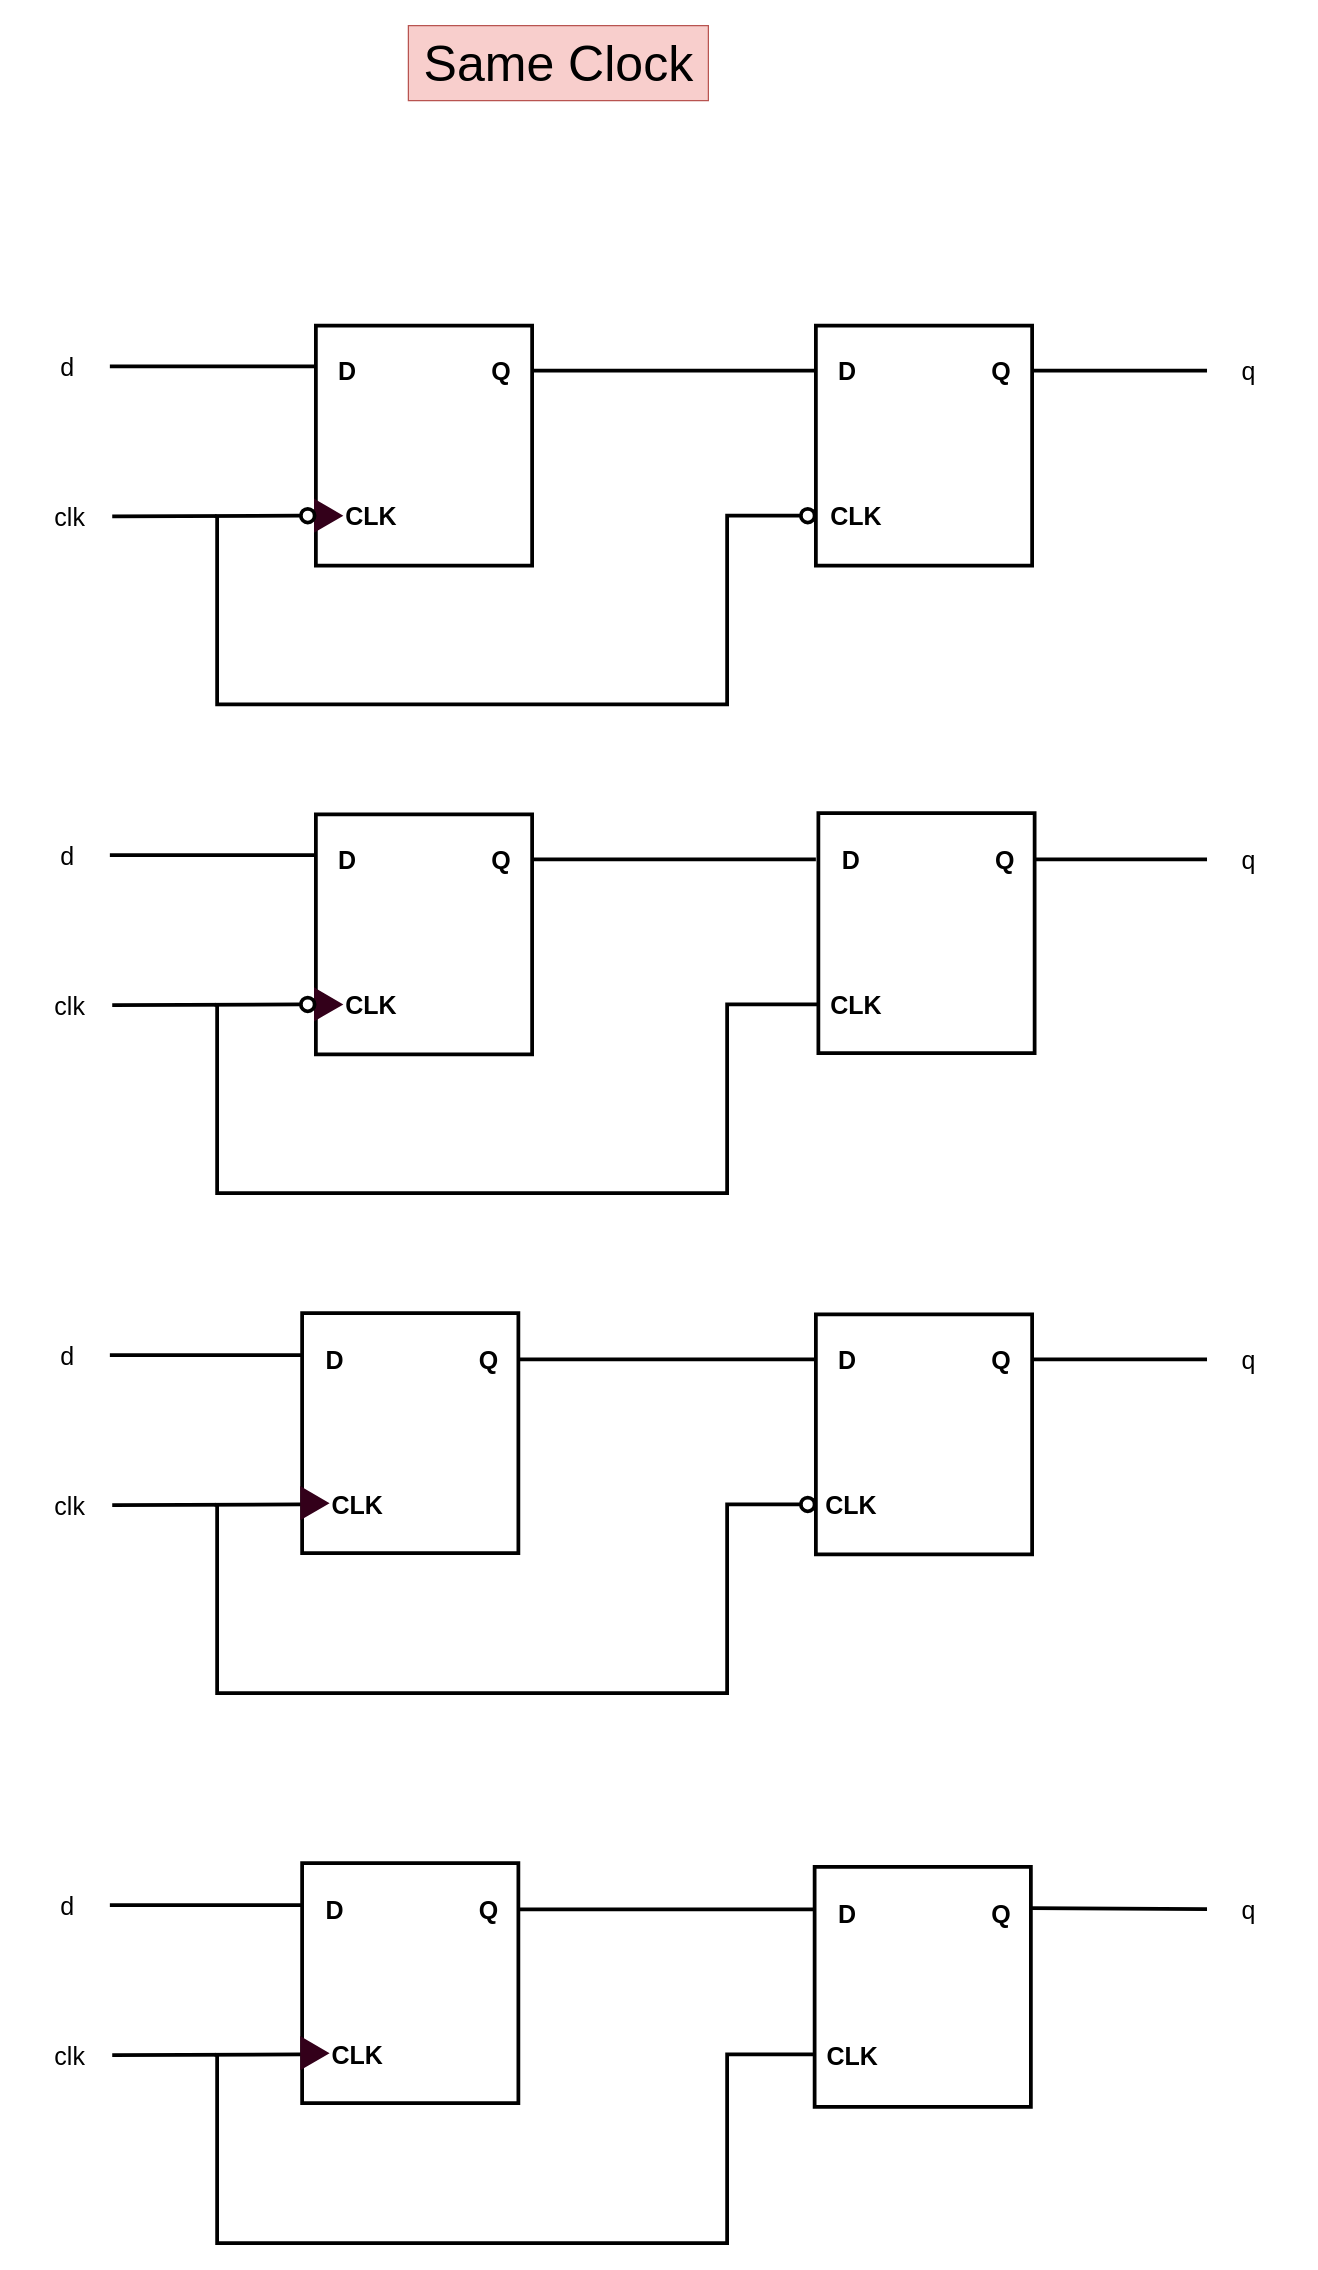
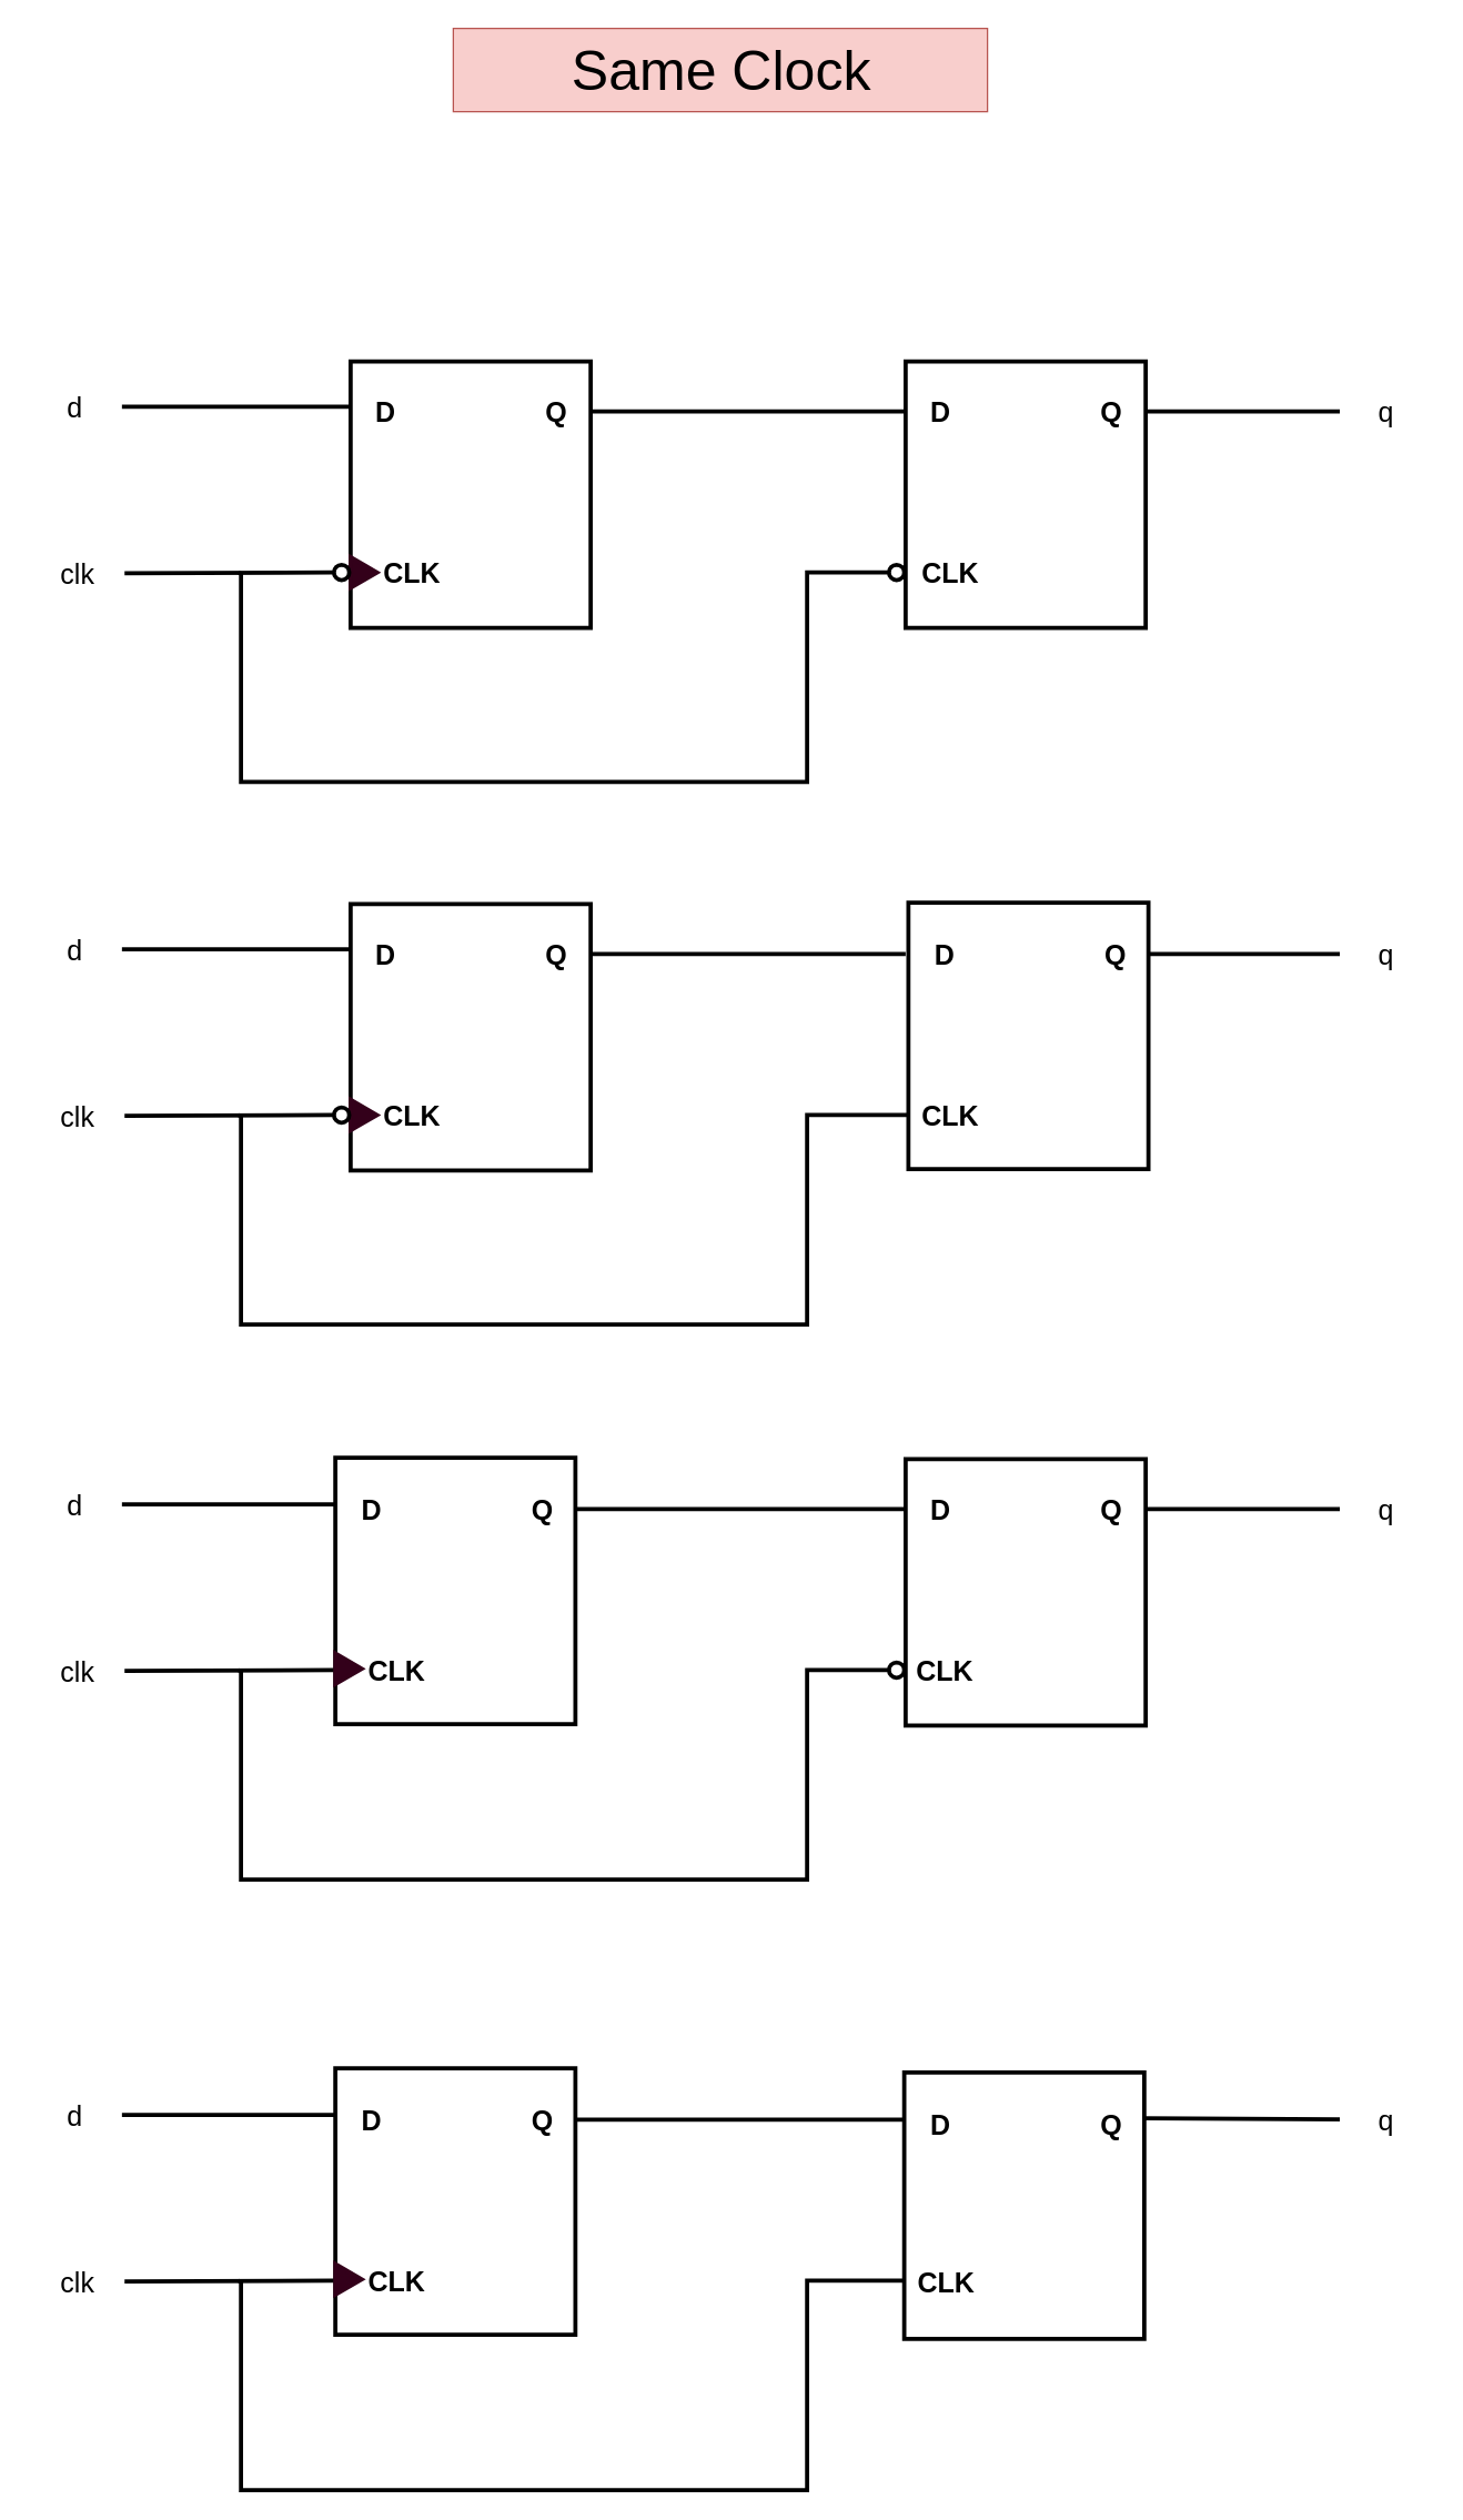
- <mxCell id="74" value="&lt;font style=&quot;font-size: 40px;&quot;&gt;Same Clock&lt;/font&gt;" style="text;html=1;align=center;verticalAlign=middle;resizable=0;points=[];autosize=1;strokeColor=#b85450;fillColor=#f8cecc;" parent="1" vertex="1"><mxGeometry x="326" y="20" width="240" height="60" as="geometry" /></mxCell>
+ <mxCell id="74" value="&lt;font style=&quot;font-size: 40px;&quot;&gt;Same Clock&lt;/font&gt;" style="text;html=1;align=center;verticalAlign=middle;resizable=0;points=[];autosize=1;strokeColor=#b85450;fillColor=#f8cecc;" parent="1" vertex="1"><mxGeometry x="326" y="20" width="385" height="60" as="geometry" /></mxCell>
